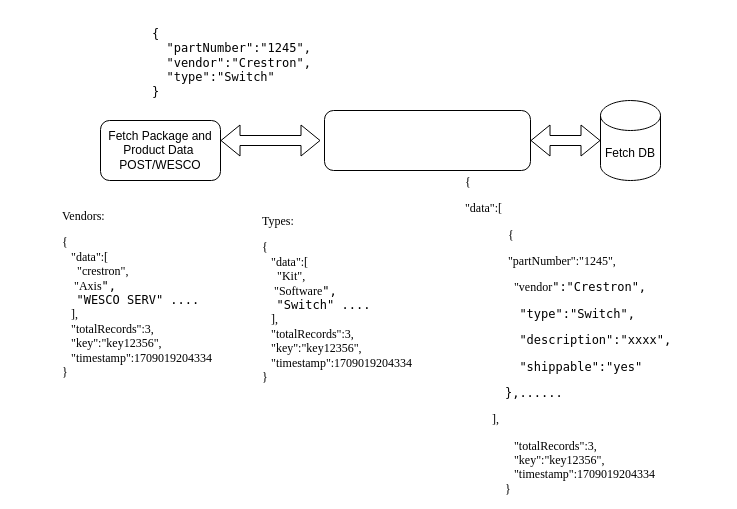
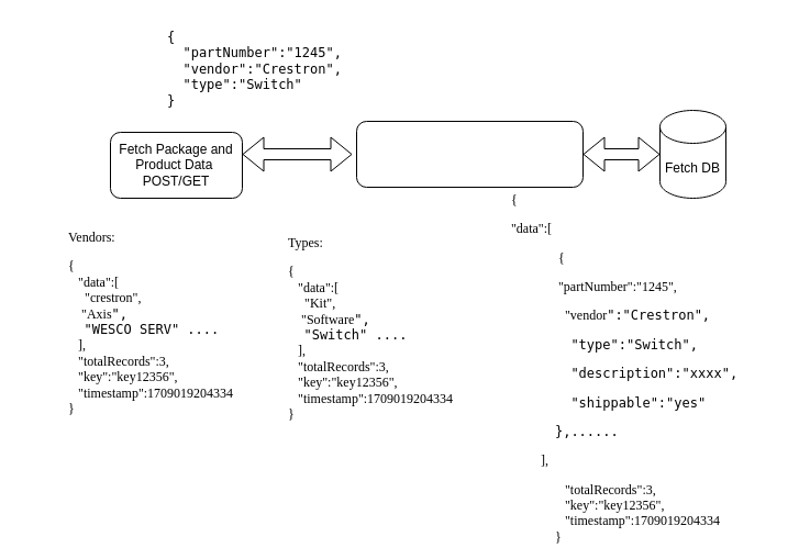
- <mxCell id="2" value="Fetch Package and Product Data&amp;nbsp;&lt;div&gt;POST/WESCO&lt;/div&gt;" style="rounded=1;whiteSpace=wrap;html=1;" parent="1" vertex="1"><mxGeometry x="100" y="120" width="120" height="60" as="geometry" /></mxCell>
+ <mxCell id="2" value="Fetch Package and Product Data&amp;nbsp;&lt;div&gt;POST/GET&lt;/div&gt;" style="rounded=1;whiteSpace=wrap;html=1;" parent="1" vertex="1"><mxGeometry x="100" y="120" width="120" height="60" as="geometry" /></mxCell>
